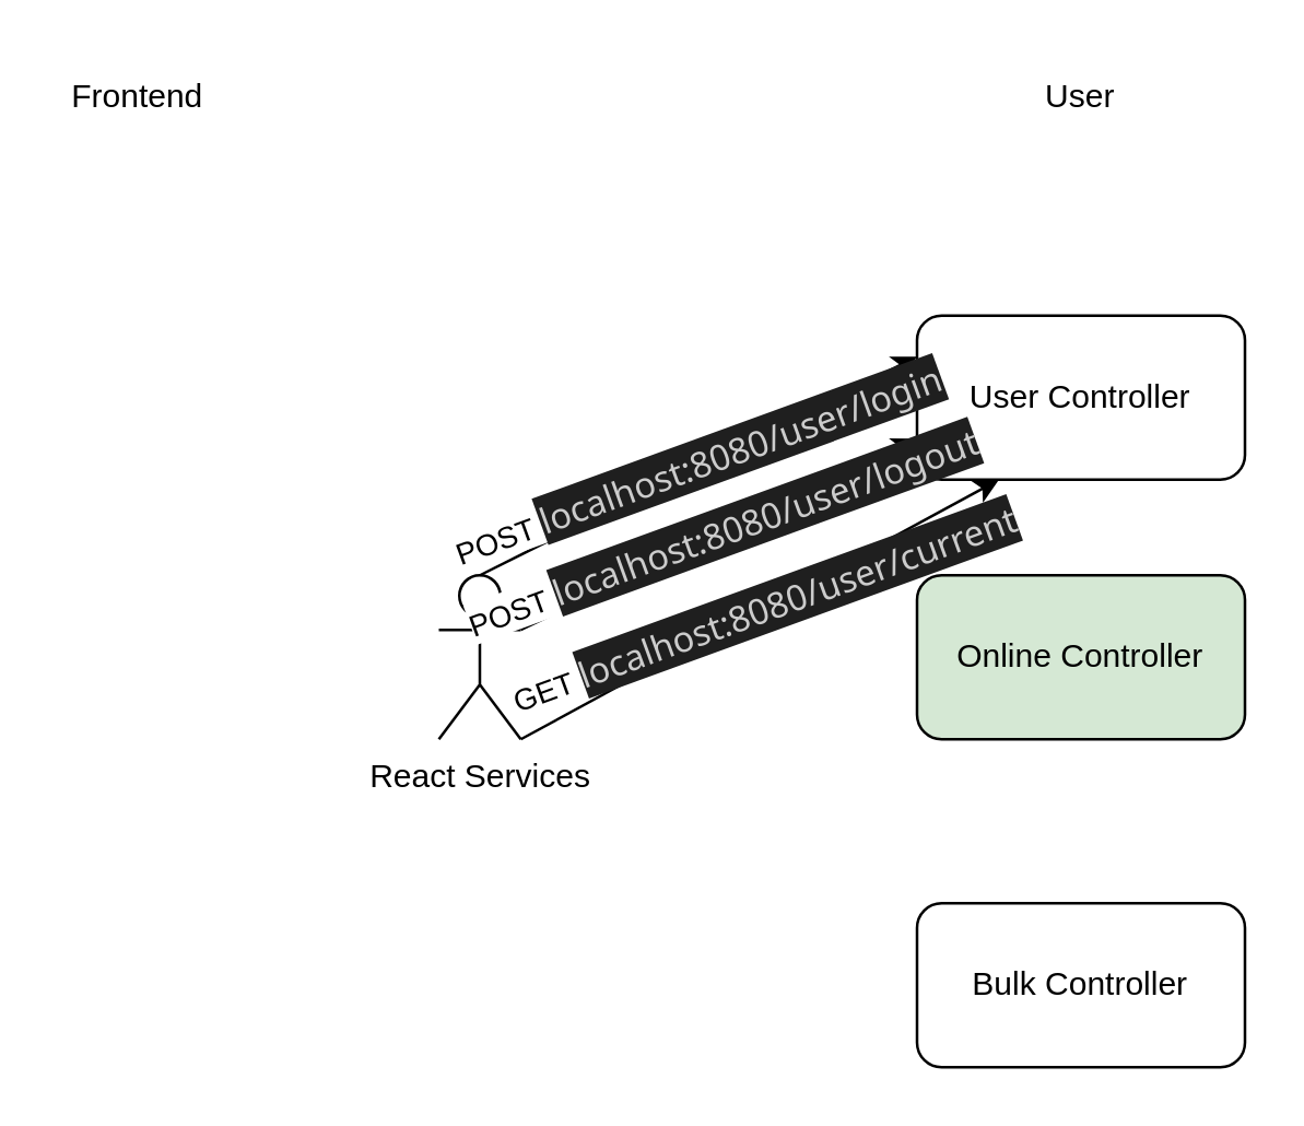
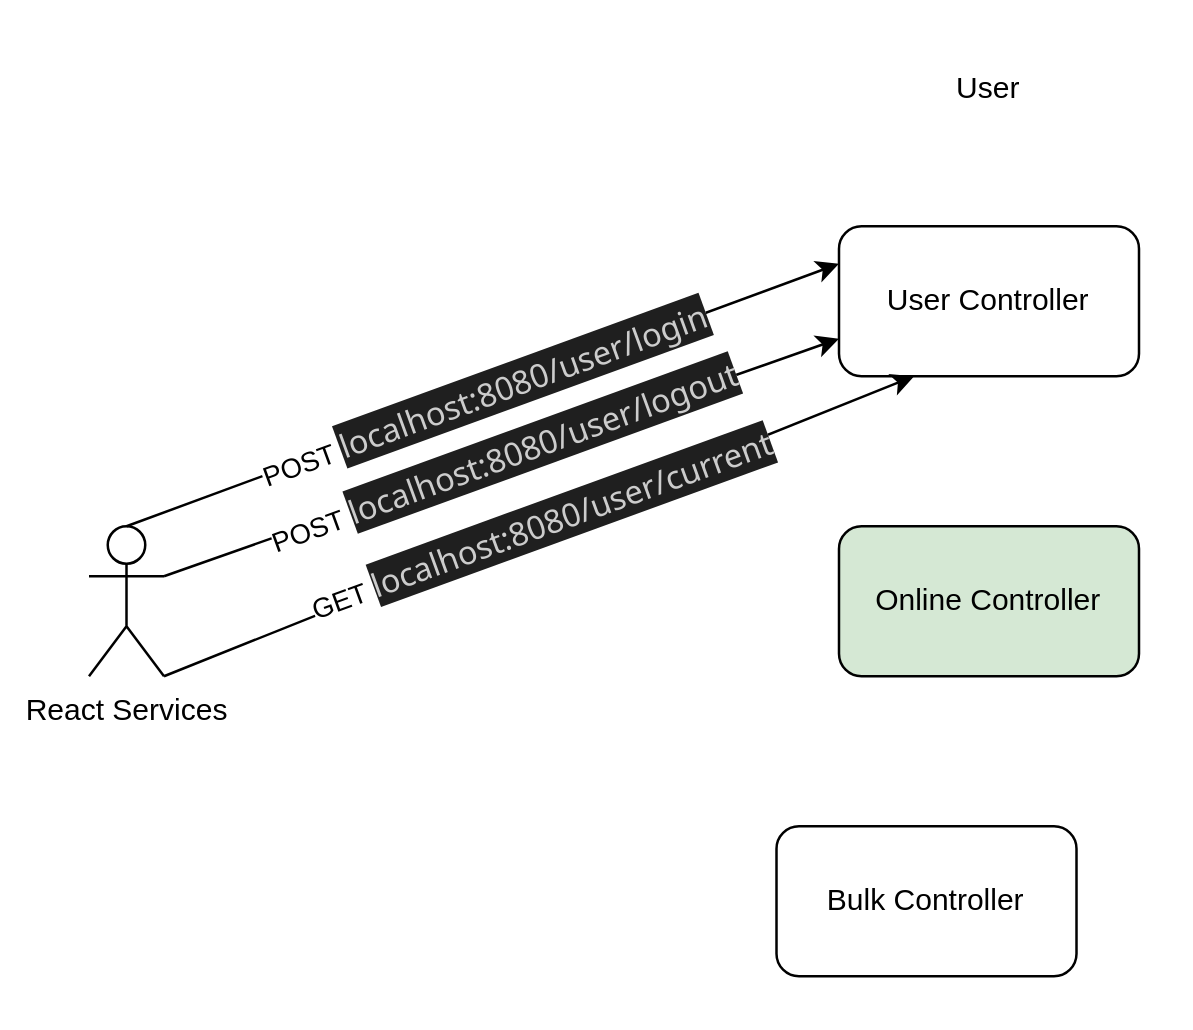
- <mxCell id="6" value="Frontend" style="text;html=1;strokeColor=none;fillColor=none;align=center;verticalAlign=middle;whiteSpace=wrap;rounded=0;" vertex="1" parent="1"><mxGeometry x="20" y="20" width="60" height="30" as="geometry" /></mxCell>
- <mxCell id="3" value="User Controller" style="rounded=1;whiteSpace=wrap;html=1;" vertex="1" parent="1"><mxGeometry x="335" y="115" width="120" height="60" as="geometry" /></mxCell>
+ <mxCell id="3" value="User Controller" style="rounded=1;whiteSpace=wrap;html=1;" vertex="1" parent="1"><mxGeometry x="335" y="90" width="120" height="60" as="geometry" /></mxCell>
- <mxCell id="2" value="React Services" style="shape=umlActor;verticalLabelPosition=bottom;verticalAlign=top;html=1;outlineConnect=0;" vertex="1" parent="1"><mxGeometry x="160" y="210" width="30" height="60" as="geometry" /></mxCell>
+ <mxCell id="2" value="React Services" style="shape=umlActor;verticalLabelPosition=bottom;verticalAlign=top;html=1;outlineConnect=0;" vertex="1" parent="1"><mxGeometry x="35" y="210" width="30" height="60" as="geometry" /></mxCell>
- <mxCell id="5" value="Bulk Controller" style="rounded=1;whiteSpace=wrap;html=1;" vertex="1" parent="1"><mxGeometry x="335" y="330" width="120" height="60" as="geometry" /></mxCell>
+ <mxCell id="5" value="Bulk Controller" style="rounded=1;whiteSpace=wrap;html=1;" vertex="1" parent="1"><mxGeometry x="310" y="330" width="120" height="60" as="geometry" /></mxCell>
